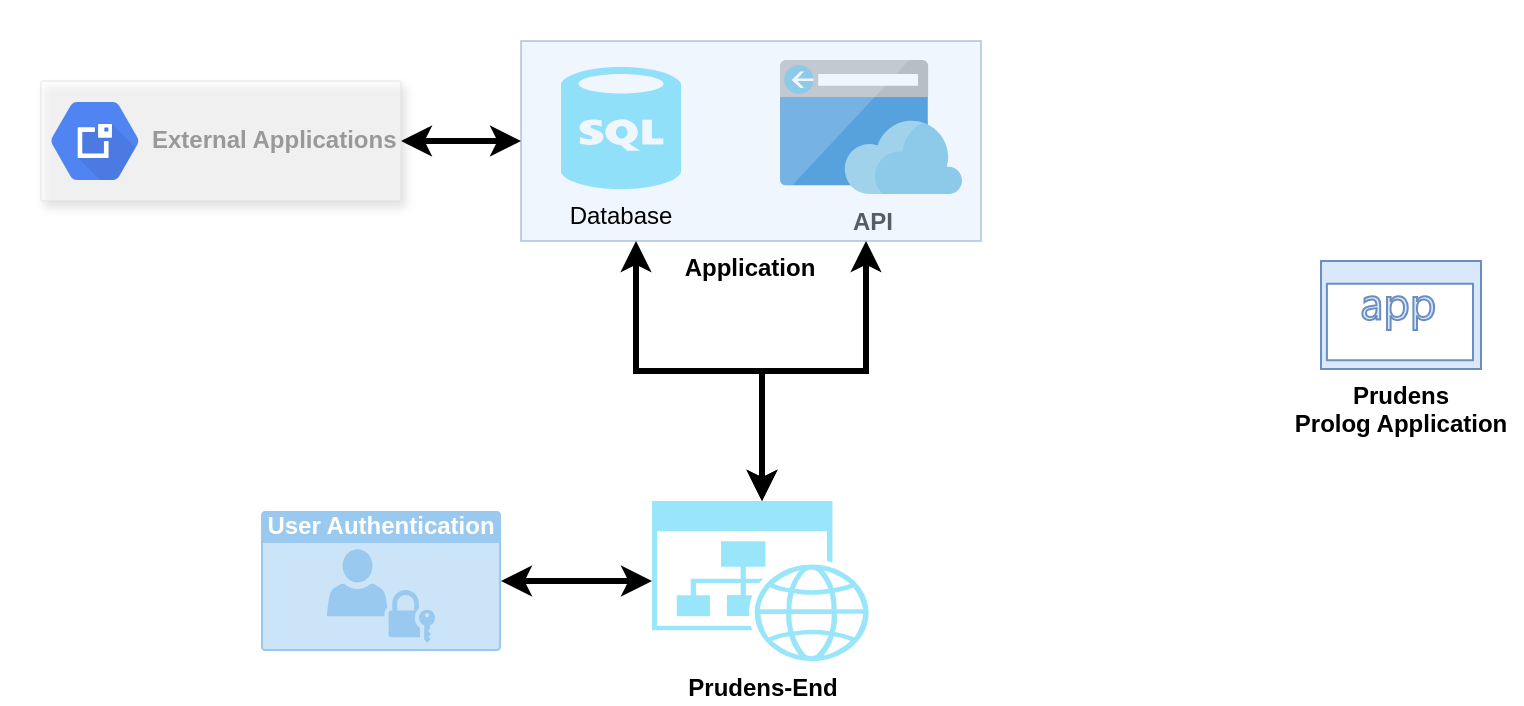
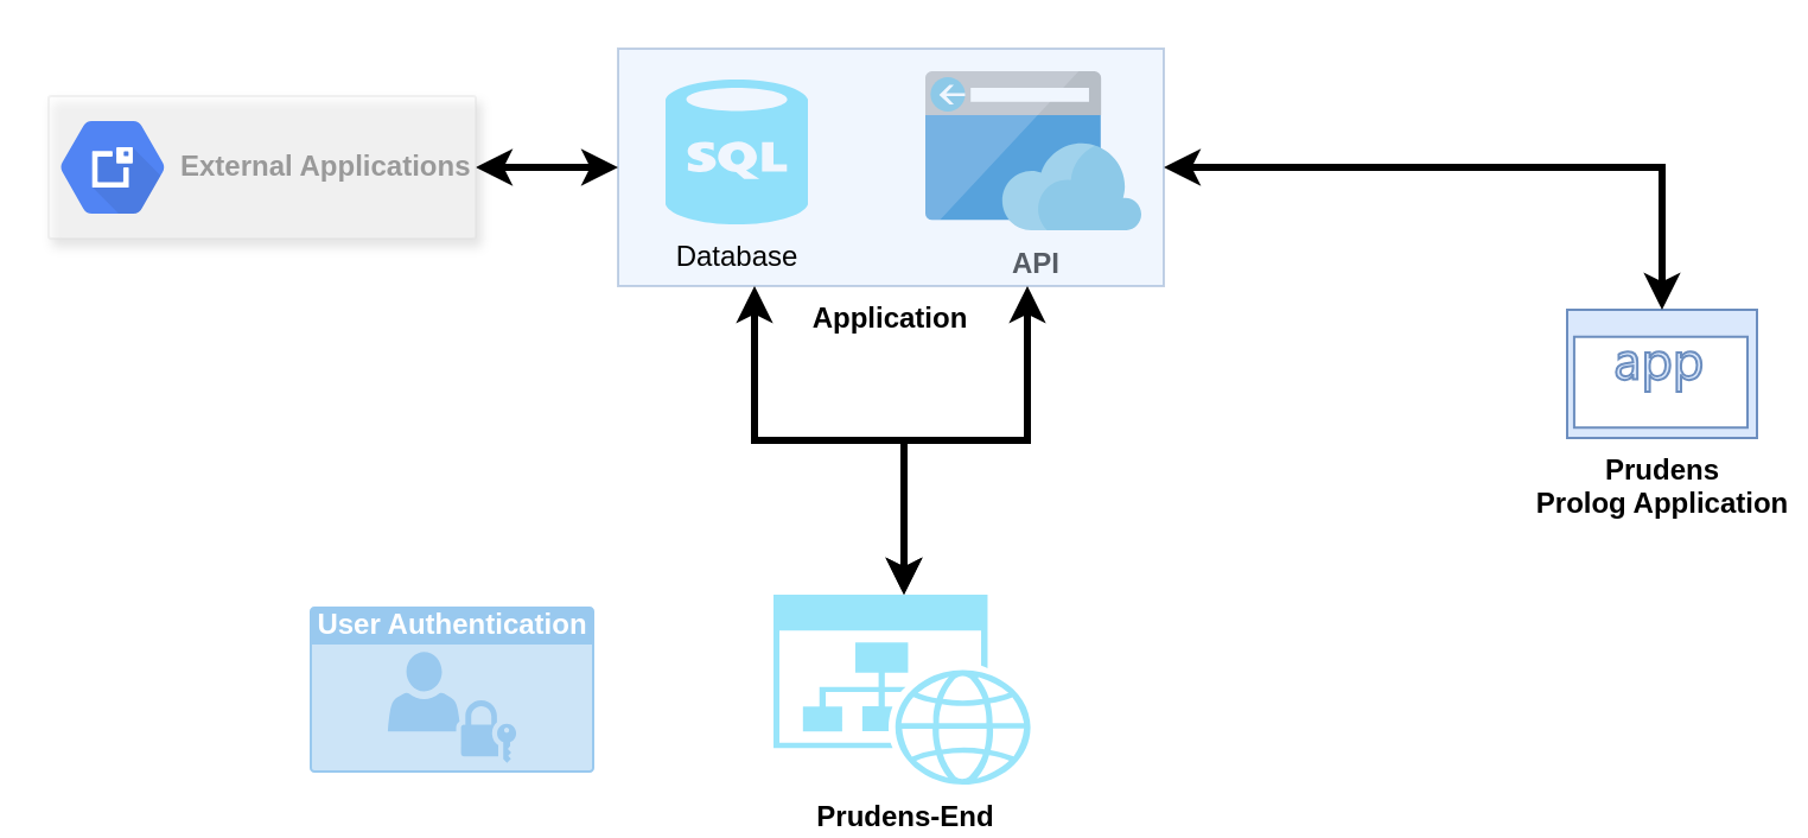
+ <mxCell id="3" style="edgeStyle=orthogonalEdgeStyle;rounded=0;orthogonalLoop=1;jettySize=auto;html=1;startArrow=classic;startFill=1;strokeWidth=3;exitX=1;exitY=0.5;exitDx=0;exitDy=0;" edge="1" parent="1" source="5" target="2"><mxGeometry relative="1" as="geometry"><mxPoint x="461" y="84" as="sourcePoint" /></mxGeometry></mxCell>
- <mxCell id="10" style="edgeStyle=orthogonalEdgeStyle;rounded=0;orthogonalLoop=1;jettySize=auto;html=1;exitX=1;exitY=0.5;exitDx=0;exitDy=0;exitPerimeter=0;entryX=0;entryY=0.5;entryDx=0;entryDy=0;entryPerimeter=0;startArrow=classic;startFill=1;strokeWidth=3;" edge="1" parent="1" source="11" target="9"><mxGeometry relative="1" as="geometry" /></mxCell>
